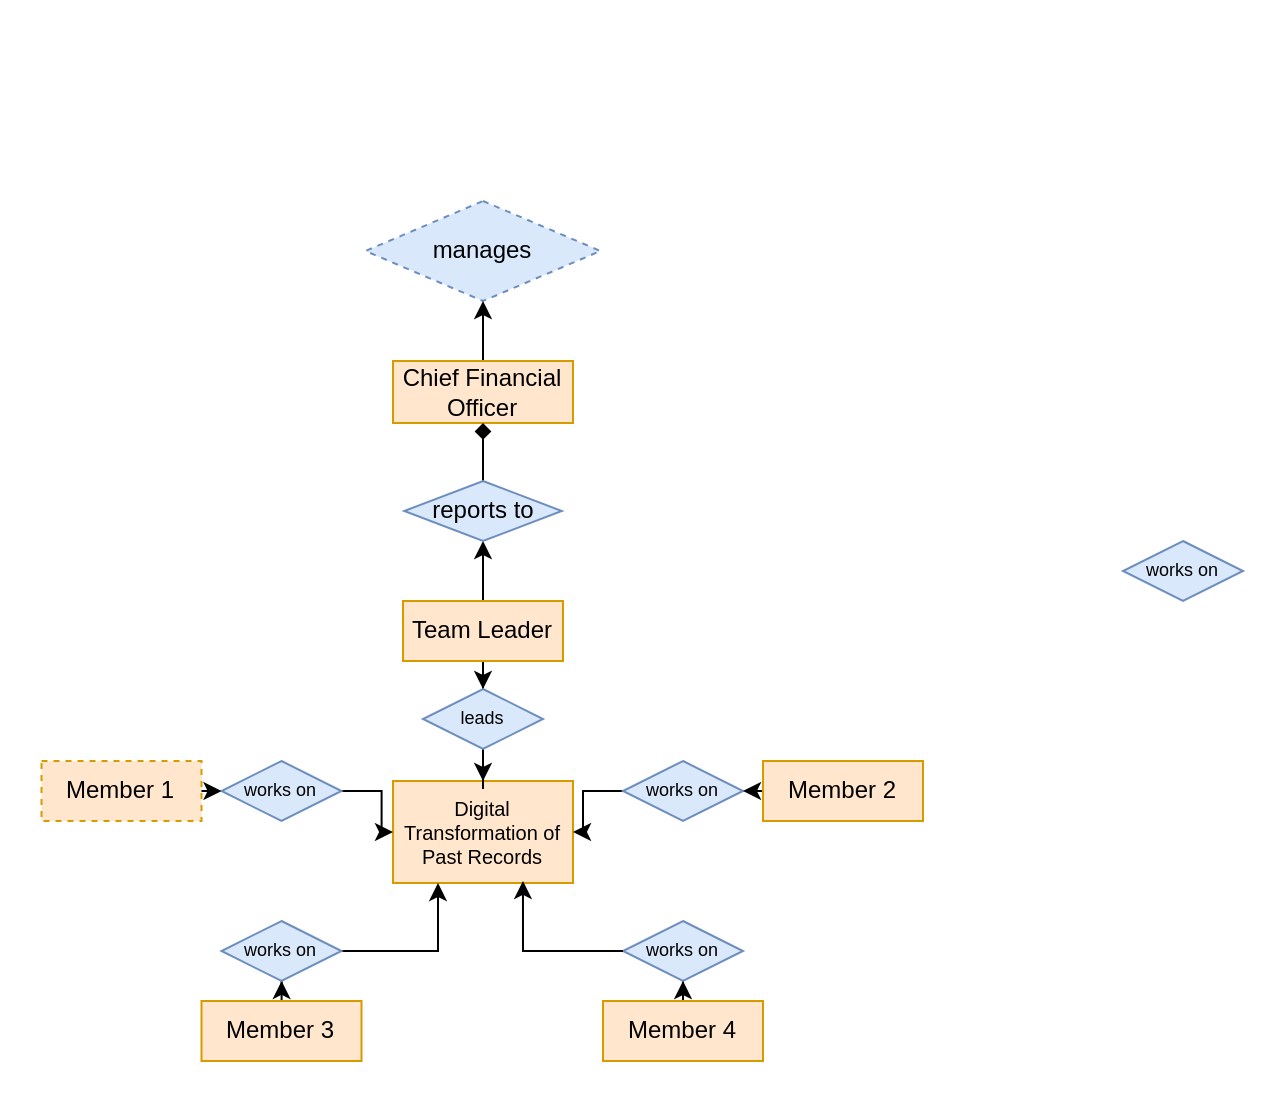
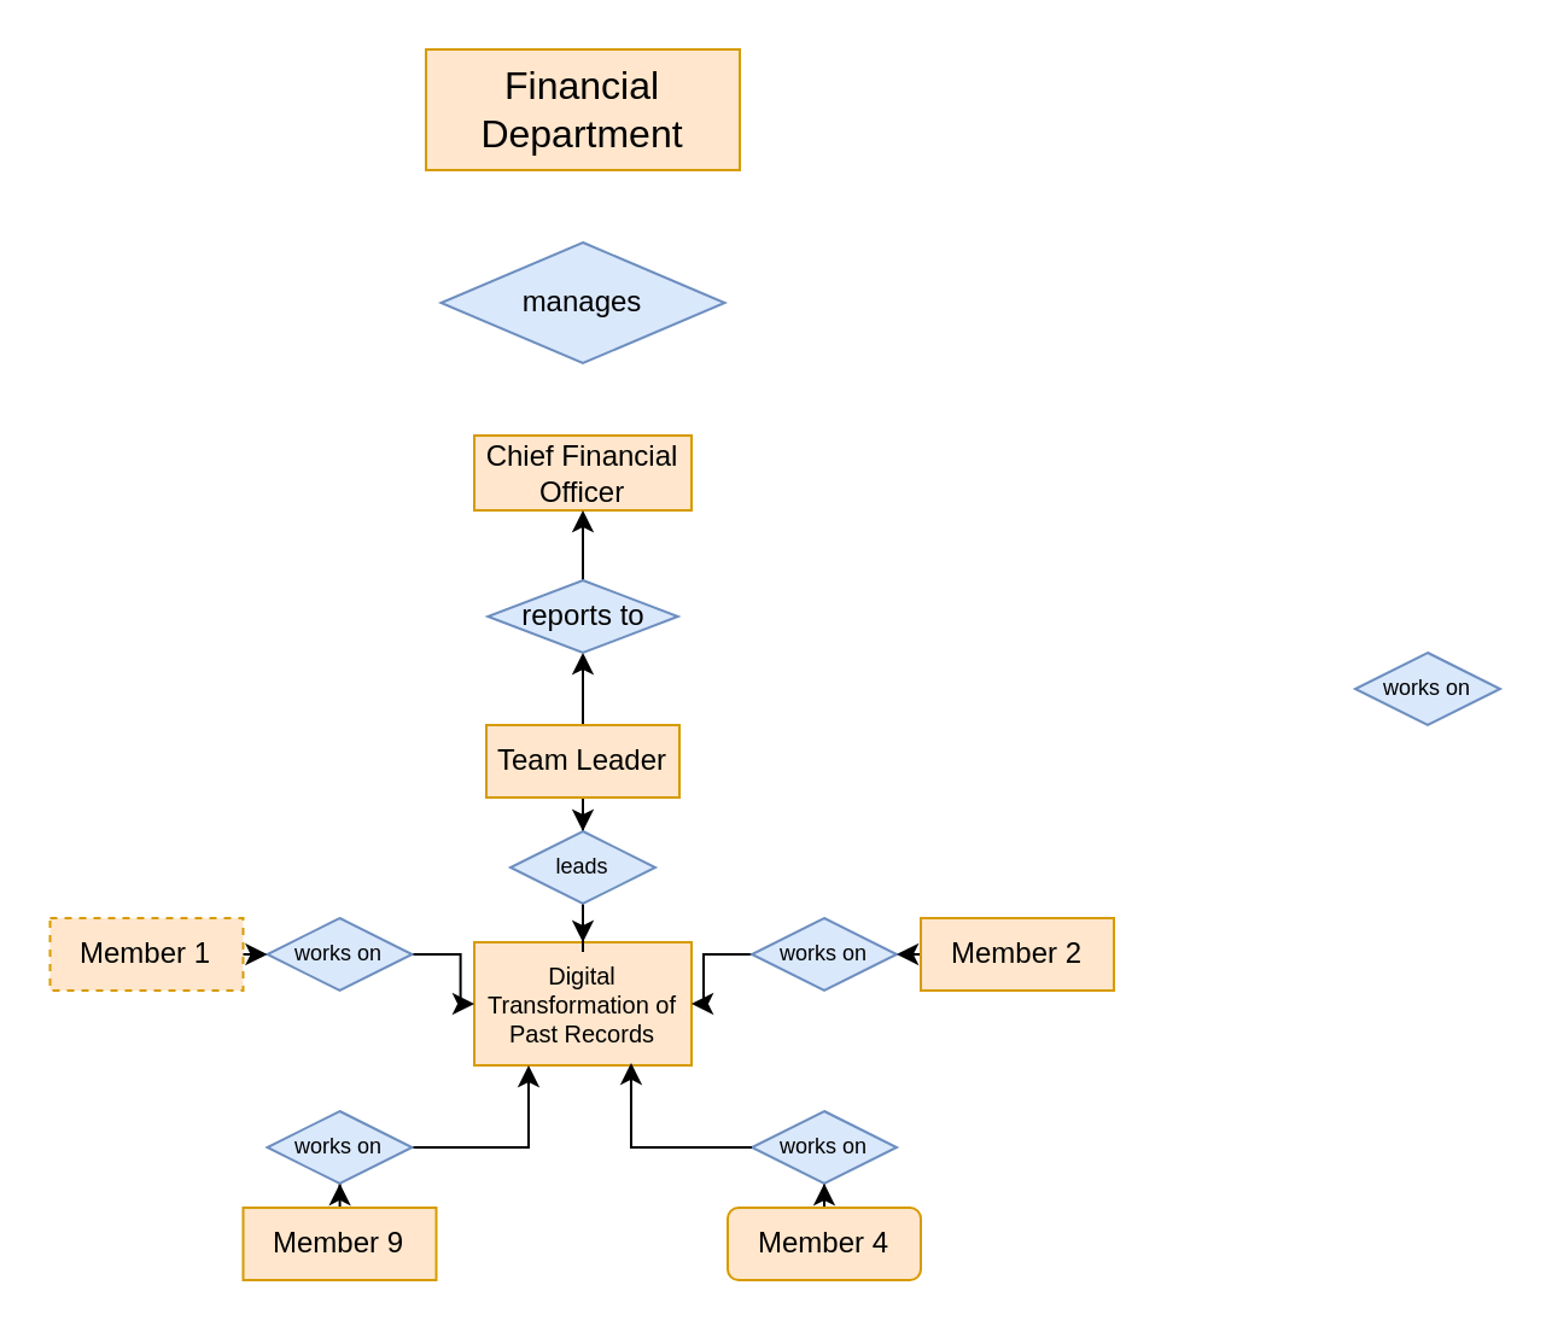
+ <mxCell id="2" value="Financial Department" style="rounded=0;whiteSpace=wrap;html=1;fillColor=#ffe6cc;strokeColor=#d79b00;fontSize=16;" vertex="1" parent="1"><mxGeometry x="176" y="20" width="130" height="50" as="geometry" /></mxCell>
- <mxCell id="3" value="manages" style="rhombus;whiteSpace=wrap;html=1;fillColor=#dae8fc;strokeColor=#6c8ebf;dashed=1;" vertex="1" parent="1"><mxGeometry x="182.25" y="100" width="117.5" height="50" as="geometry" /></mxCell>
+ <mxCell id="3" value="manages" style="rhombus;whiteSpace=wrap;html=1;fillColor=#dae8fc;strokeColor=#6c8ebf;" vertex="1" parent="1"><mxGeometry x="182.25" y="100" width="117.5" height="50" as="geometry" /></mxCell>
- <mxCell id="16" style="edgeStyle=orthogonalEdgeStyle;rounded=0;orthogonalLoop=1;jettySize=auto;html=1;entryX=0.5;entryY=1;entryDx=0;entryDy=0;" edge="1" parent="1" source="17" target="3"><mxGeometry relative="1" as="geometry" /></mxCell>
- <mxCell id="18" style="edgeStyle=orthogonalEdgeStyle;rounded=0;orthogonalLoop=1;jettySize=auto;html=1;endArrow=diamond;" edge="1" parent="1" source="19" target="17"><mxGeometry relative="1" as="geometry" /></mxCell>
+ <mxCell id="18" style="edgeStyle=orthogonalEdgeStyle;rounded=0;orthogonalLoop=1;jettySize=auto;html=1;" edge="1" parent="1" source="19" target="17"><mxGeometry relative="1" as="geometry" /></mxCell>
- <mxCell id="10" value="Member 3" style="rounded=0;whiteSpace=wrap;html=1;fillColor=#ffe6cc;strokeColor=#d79b00;" vertex="1" parent="1"><mxGeometry x="100.25" y="500" width="80" height="30" as="geometry" /></mxCell>
+ <mxCell id="10" value="Member 9" style="rounded=0;whiteSpace=wrap;html=1;fillColor=#ffe6cc;strokeColor=#d79b00;" vertex="1" parent="1"><mxGeometry x="100.25" y="500" width="80" height="30" as="geometry" /></mxCell>
- <mxCell id="8" value="Member 4" style="rounded=0;whiteSpace=wrap;html=1;fillColor=#ffe6cc;strokeColor=#d79b00;" vertex="1" parent="1"><mxGeometry x="301" y="500" width="80" height="30" as="geometry" /></mxCell>
+ <mxCell id="8" value="Member 4" style="whiteSpace=wrap;html=1;fillColor=#ffe6cc;strokeColor=#d79b00;rounded=1;" vertex="1" parent="1"><mxGeometry x="301" y="500" width="80" height="30" as="geometry" /></mxCell>
